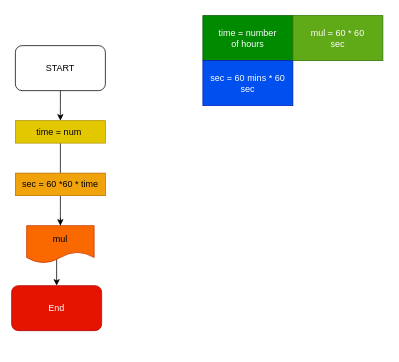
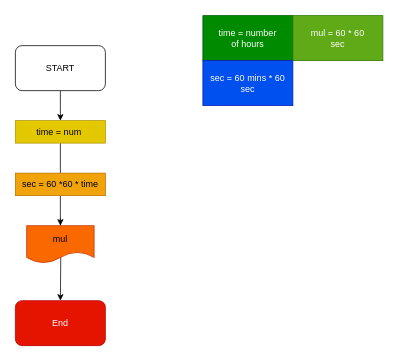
- <mxCell id="4" value="End" style="rounded=1;whiteSpace=wrap;html=1;fillColor=#e51400;fontColor=#ffffff;strokeColor=#B20000;" parent="1" vertex="1"><mxGeometry x="15" y="380" width="120" height="60" as="geometry" /></mxCell>
+ <mxCell id="4" value="End" style="rounded=1;whiteSpace=wrap;html=1;fillColor=#e51400;fontColor=#ffffff;strokeColor=#B20000;" parent="1" vertex="1"><mxGeometry x="20" y="400" width="120" height="60" as="geometry" /></mxCell>
